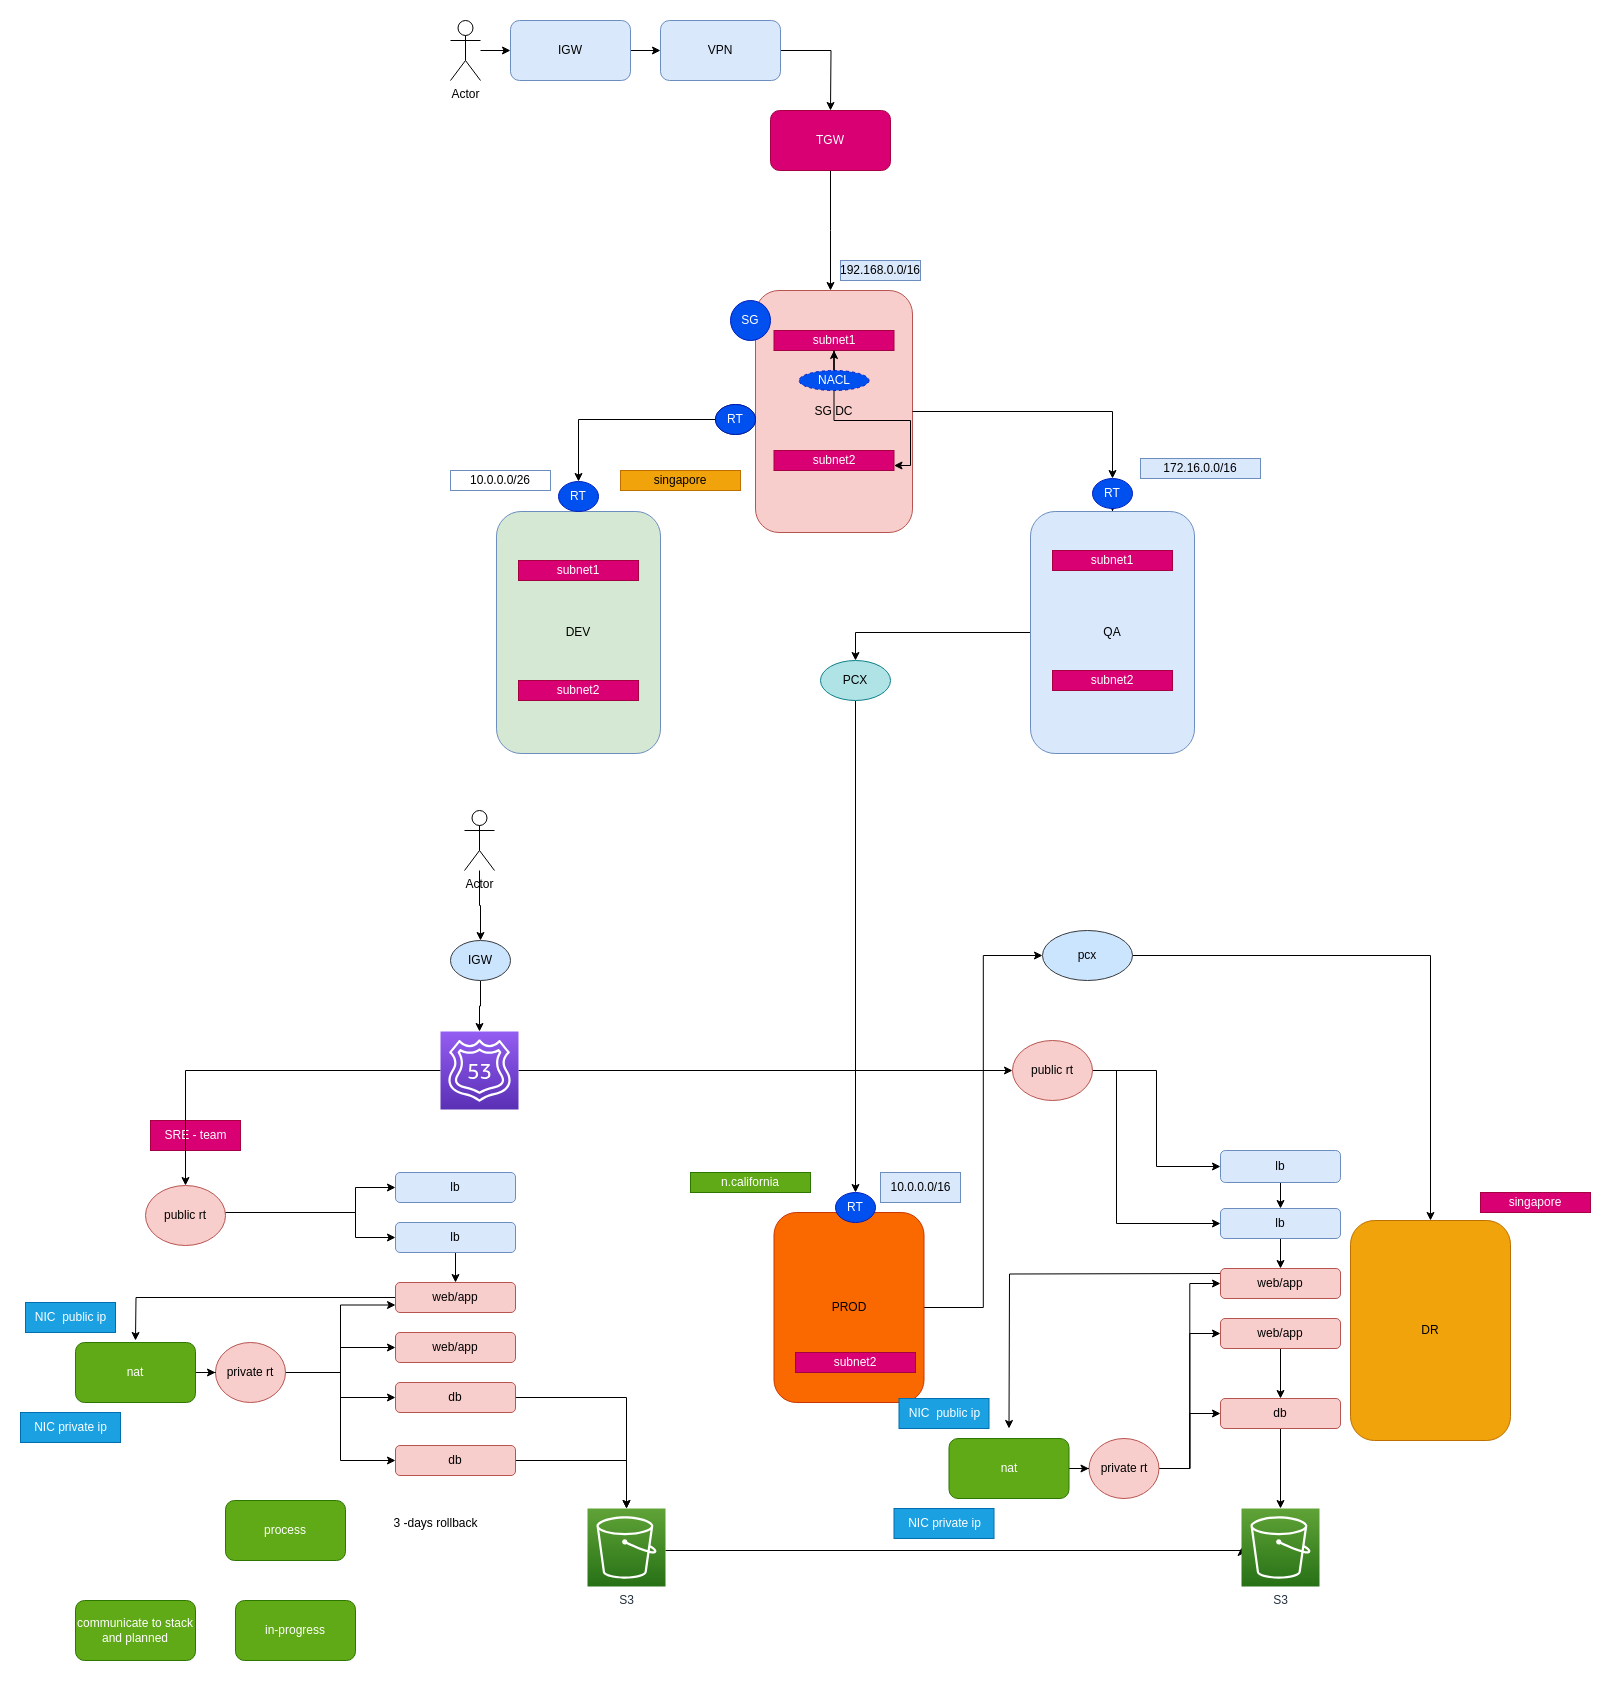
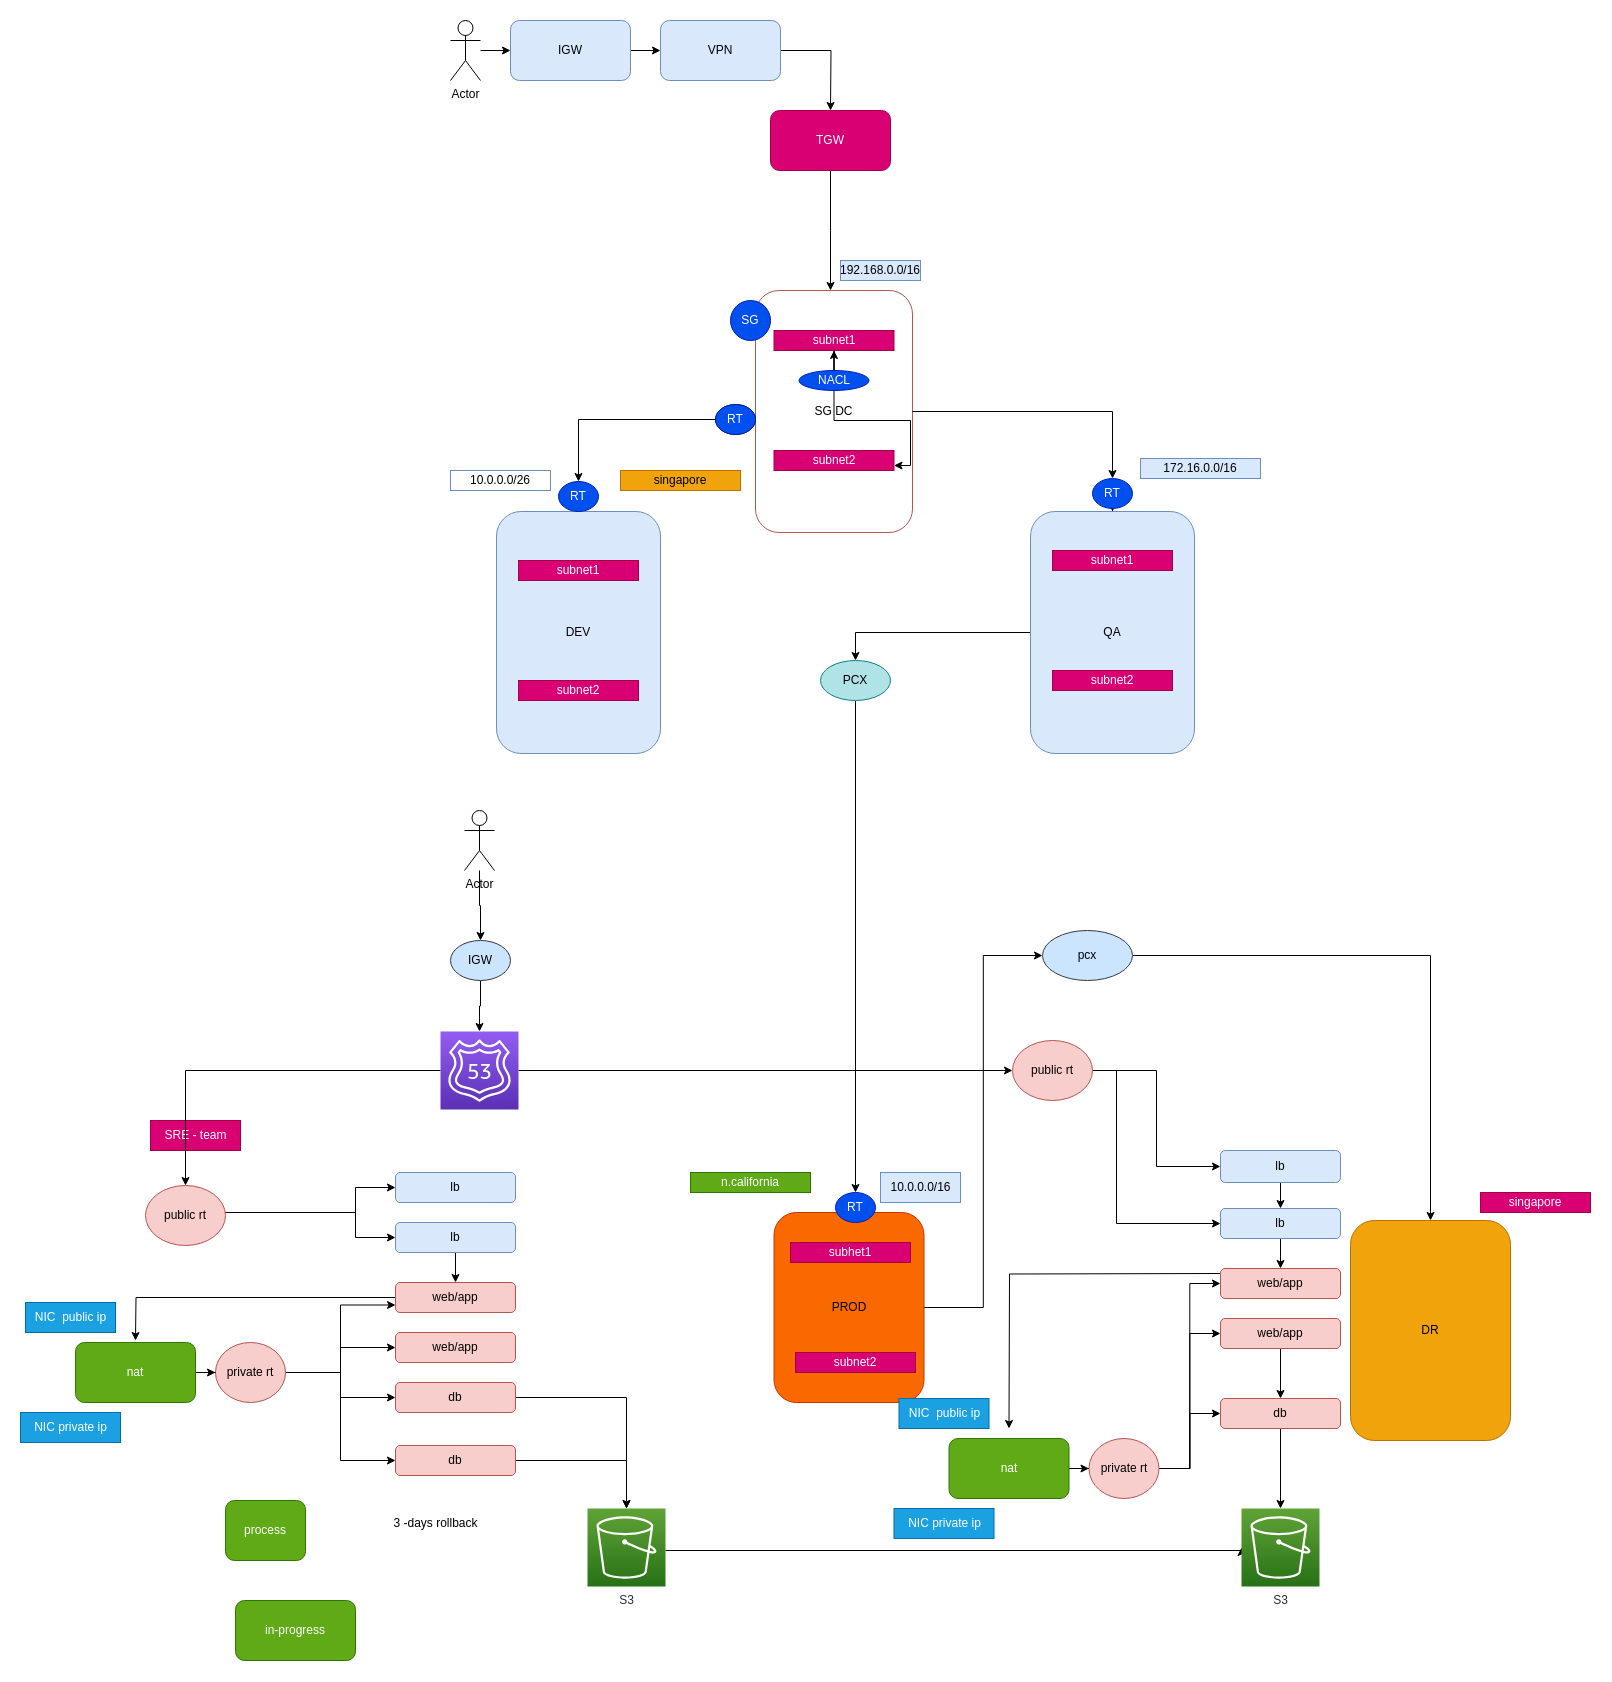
- <mxCell id="45" value="NACL" style="ellipse;whiteSpace=wrap;html=1;fillColor=#0050ef;fontColor=#ffffff;strokeColor=#001DBC;dashed=1;" parent="1" vertex="1"><mxGeometry x="798.5" width="70" height="20" as="geometry" y="370" /></mxCell>
+ <mxCell id="45" value="NACL" style="ellipse;whiteSpace=wrap;html=1;fillColor=#0050ef;fontColor=#ffffff;strokeColor=#001DBC;" parent="1" vertex="1"><mxGeometry x="798.5" width="70" height="20" as="geometry" y="370" /></mxCell>
- <mxCell id="4" value="SG DC" style="rounded=1;whiteSpace=wrap;html=1;fillColor=#f8cecc;strokeColor=#b85450;" parent="1" vertex="1"><mxGeometry x="755" y="290" width="157" height="242" as="geometry" /></mxCell>
+ <mxCell id="4" value="SG DC" style="rounded=1;whiteSpace=wrap;html=1;fillColor=#ffffff;strokeColor=#b85450;" parent="1" vertex="1"><mxGeometry x="755" y="290" width="157" height="242" as="geometry" /></mxCell>
- <mxCell id="5" value="DEV" style="rounded=1;whiteSpace=wrap;html=1;fillColor=#d5e8d4;strokeColor=#6c8ebf;" parent="1" vertex="1"><mxGeometry x="496" y="511" width="164" height="242" as="geometry" /></mxCell>
+ <mxCell id="5" value="DEV" style="rounded=1;whiteSpace=wrap;html=1;fillColor=#dae8fc;strokeColor=#6c8ebf;" parent="1" vertex="1"><mxGeometry x="496" y="511" width="164" height="242" as="geometry" /></mxCell>
+ <mxCell id="39" value="subhet1" style="rounded=0;whiteSpace=wrap;html=1;fillColor=#d80073;fontColor=#ffffff;strokeColor=#A50040;" parent="1" vertex="1"><mxGeometry x="790" y="1242" width="120" height="20" as="geometry" /></mxCell>
- <mxCell id="69" value="process" style="rounded=1;whiteSpace=wrap;html=1;fillColor=#60a917;fontColor=#ffffff;strokeColor=#2D7600;" parent="1" vertex="1"><mxGeometry x="225" y="1500" width="120" height="60" as="geometry" /></mxCell>
+ <mxCell id="69" value="process" style="rounded=1;whiteSpace=wrap;html=1;fillColor=#60a917;fontColor=#ffffff;strokeColor=#2D7600;" parent="1" vertex="1"><mxGeometry x="225" y="1500" width="80" height="60" as="geometry" /></mxCell>
- <mxCell id="71" value="communicate to stack and planned" style="rounded=1;whiteSpace=wrap;html=1;fillColor=#60a917;fontColor=#ffffff;strokeColor=#2D7600;" parent="1" vertex="1"><mxGeometry x="75" y="1600" width="120" height="60" as="geometry" /></mxCell>
